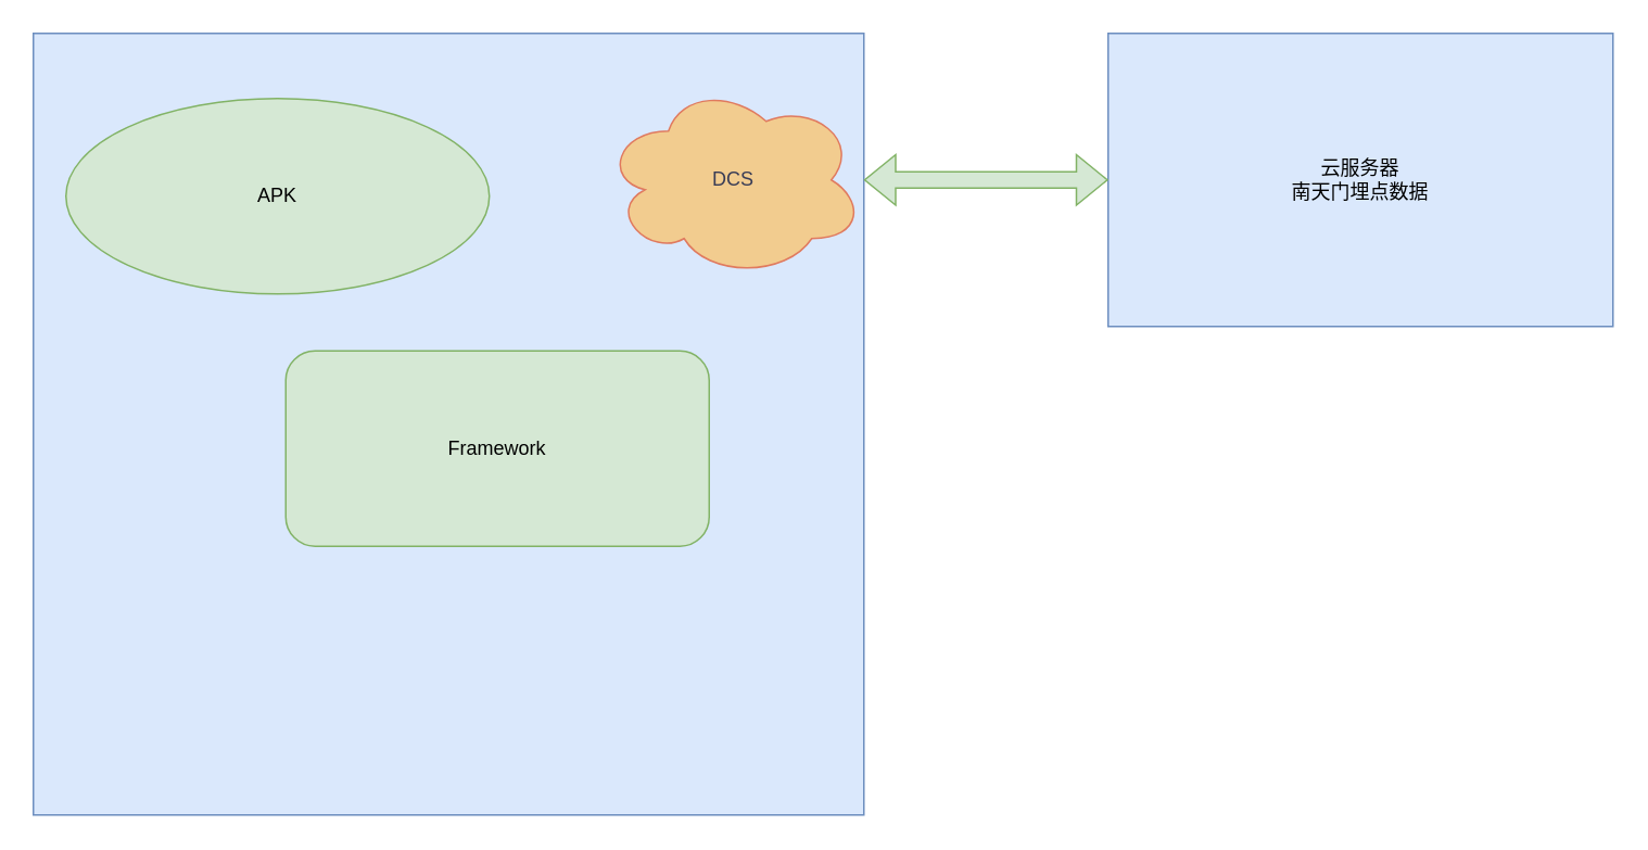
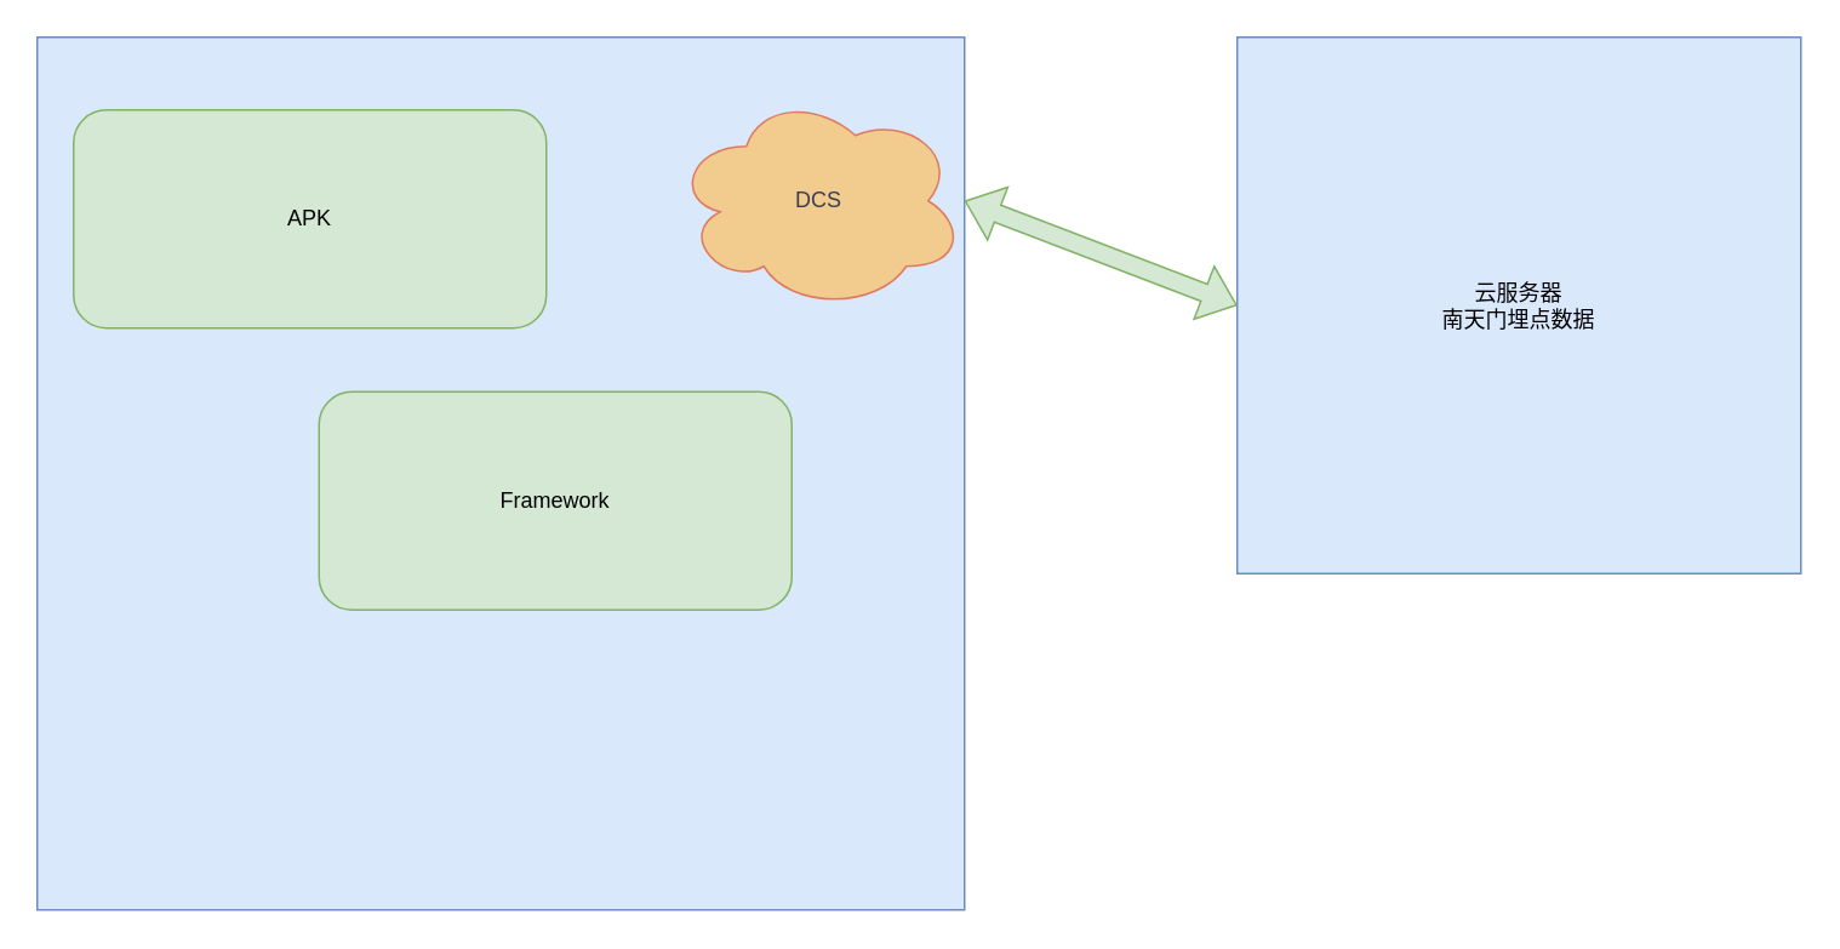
- <mxCell id="3" value="云服务器&lt;div&gt;南天门埋点数据&lt;/div&gt;" style="rounded=0;whiteSpace=wrap;html=1;fillColor=#dae8fc;strokeColor=#6c8ebf;labelBackgroundColor=none;" vertex="1" parent="1"><mxGeometry x="680" y="20" width="310" height="180" as="geometry" /></mxCell>
+ <mxCell id="3" value="云服务器&lt;div&gt;南天门埋点数据&lt;/div&gt;" style="rounded=0;whiteSpace=wrap;html=1;fillColor=#dae8fc;strokeColor=#6c8ebf;labelBackgroundColor=none;" vertex="1" parent="1"><mxGeometry x="680" y="20" width="310" height="295" as="geometry" /></mxCell>
- <mxCell id="4" value="APK" style="ellipse;whiteSpace=wrap;html=1;strokeColor=#82b366;fillColor=#d5e8d4;" vertex="1" parent="1"><mxGeometry x="40" y="60" width="260" height="120" as="geometry" /></mxCell>
+ <mxCell id="4" value="APK" style="rounded=1;whiteSpace=wrap;html=1;strokeColor=#82b366;fillColor=#d5e8d4;" vertex="1" parent="1"><mxGeometry x="40" y="60" width="260" height="120" as="geometry" /></mxCell>
